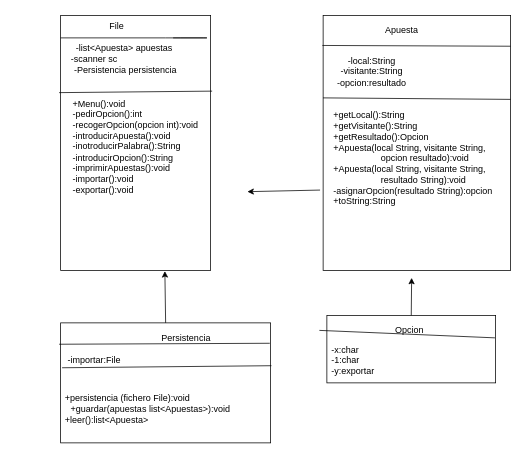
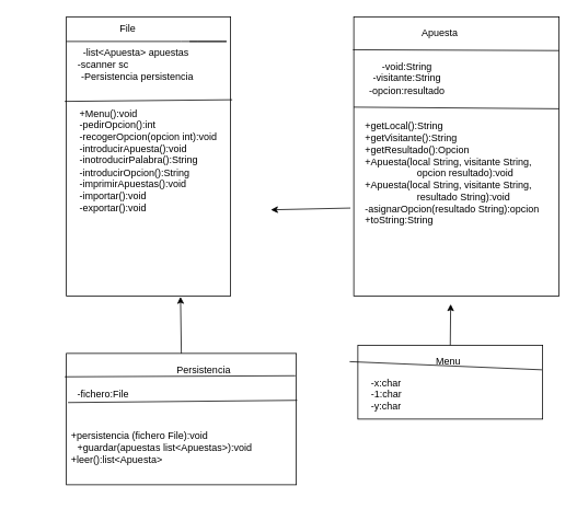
- <mxCell id="11" value="&lt;div&gt;-local:String&lt;/div&gt;&lt;div&gt;-visitante:String&lt;/div&gt;&lt;div align=&quot;left&quot;&gt;-opcion:resultado&lt;br&gt;&lt;/div&gt;" style="text;html=1;strokeColor=none;fillColor=none;align=center;verticalAlign=middle;whiteSpace=wrap;rounded=0;" vertex="1" parent="1"><mxGeometry x="380" y="60" width="230" height="70" as="geometry" /></mxCell>
+ <mxCell id="11" value="&lt;div&gt;-void:String&lt;/div&gt;&lt;div&gt;-visitante:String&lt;/div&gt;&lt;div align=&quot;left&quot;&gt;-opcion:resultado&lt;br&gt;&lt;/div&gt;" style="text;html=1;strokeColor=none;fillColor=none;align=center;verticalAlign=middle;whiteSpace=wrap;rounded=0;" vertex="1" parent="1"><mxGeometry x="380" y="60" width="230" height="70" as="geometry" /></mxCell>
- <mxCell id="23" value="Opcion" style="text;html=1;strokeColor=none;fillColor=none;align=center;verticalAlign=middle;whiteSpace=wrap;rounded=0;" vertex="1" parent="1"><mxGeometry x="507.5" y="430" width="75" height="20" as="geometry" /></mxCell>
+ <mxCell id="23" value="Menu" style="text;html=1;strokeColor=none;fillColor=none;align=center;verticalAlign=middle;whiteSpace=wrap;rounded=0;" vertex="1" parent="1"><mxGeometry x="507.5" y="430" width="75" height="20" as="geometry" /></mxCell>
- <mxCell id="17" value="-importar:File" style="text;html=1;strokeColor=none;fillColor=none;align=center;verticalAlign=middle;whiteSpace=wrap;rounded=0;" vertex="1" parent="1"><mxGeometry x="20" y="470" width="210" height="20" as="geometry" /></mxCell>
+ <mxCell id="17" value="-fichero:File" style="text;html=1;strokeColor=none;fillColor=none;align=center;verticalAlign=middle;whiteSpace=wrap;rounded=0;" vertex="1" parent="1"><mxGeometry x="20" y="470" width="210" height="20" as="geometry" /></mxCell>
- <mxCell id="25" value="&lt;div align=&quot;left&quot;&gt;-x:char&lt;/div&gt;&lt;div align=&quot;left&quot;&gt;-1:char&lt;/div&gt;&lt;div align=&quot;left&quot;&gt;-y:exportar&lt;br&gt;&lt;/div&gt;" style="text;html=1;strokeColor=none;fillColor=none;align=center;verticalAlign=middle;whiteSpace=wrap;rounded=0;" vertex="1" parent="1"><mxGeometry x="380" y="440" width="180" height="80" as="geometry" /></mxCell>
+ <mxCell id="25" value="&lt;div align=&quot;left&quot;&gt;-x:char&lt;/div&gt;&lt;div align=&quot;left&quot;&gt;-1:char&lt;/div&gt;&lt;div align=&quot;left&quot;&gt;-y:char&lt;br&gt;&lt;/div&gt;" style="text;html=1;strokeColor=none;fillColor=none;align=center;verticalAlign=middle;whiteSpace=wrap;rounded=0;" vertex="1" parent="1"><mxGeometry x="380" y="440" width="180" height="80" as="geometry" /></mxCell>
